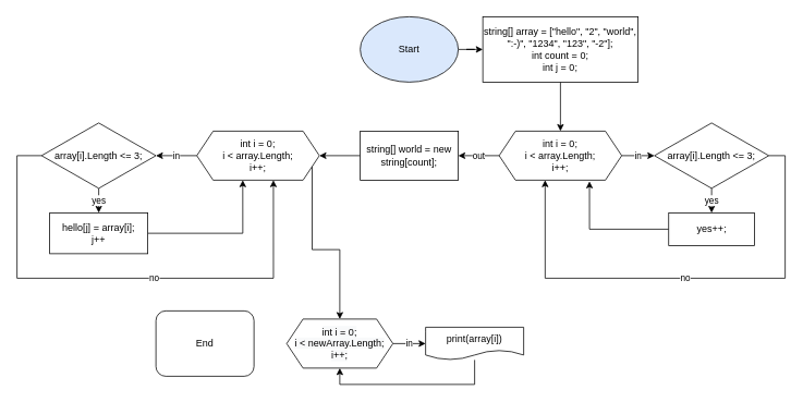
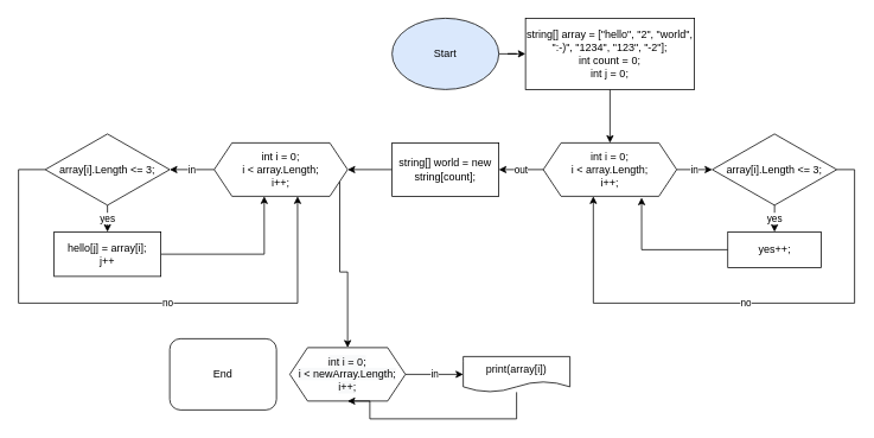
- <mxCell id="26" value="&lt;span style=&quot;color: rgb(0, 0, 0); font-family: Helvetica; font-size: 12px; font-style: normal; font-variant-ligatures: normal; font-variant-caps: normal; font-weight: 400; letter-spacing: normal; orphans: 2; text-align: center; text-indent: 0px; text-transform: none; widows: 2; word-spacing: 0px; -webkit-text-stroke-width: 0px; background-color: rgb(248, 249, 250); text-decoration-thickness: initial; text-decoration-style: initial; text-decoration-color: initial; float: none; display: inline !important;&quot;&gt;int i = 0;&lt;/span&gt;&lt;br style=&quot;color: rgb(0, 0, 0); font-family: Helvetica; font-size: 12px; font-style: normal; font-variant-ligatures: normal; font-variant-caps: normal; font-weight: 400; letter-spacing: normal; orphans: 2; text-align: center; text-indent: 0px; text-transform: none; widows: 2; word-spacing: 0px; -webkit-text-stroke-width: 0px; background-color: rgb(248, 249, 250); text-decoration-thickness: initial; text-decoration-style: initial; text-decoration-color: initial;&quot;&gt;&lt;span style=&quot;color: rgb(0, 0, 0); font-family: Helvetica; font-size: 12px; font-style: normal; font-variant-ligatures: normal; font-variant-caps: normal; font-weight: 400; letter-spacing: normal; orphans: 2; text-align: center; text-indent: 0px; text-transform: none; widows: 2; word-spacing: 0px; -webkit-text-stroke-width: 0px; background-color: rgb(248, 249, 250); text-decoration-thickness: initial; text-decoration-style: initial; text-decoration-color: initial; float: none; display: inline !important;&quot;&gt;i &amp;lt; newArray.Length;&lt;/span&gt;&lt;br style=&quot;color: rgb(0, 0, 0); font-family: Helvetica; font-size: 12px; font-style: normal; font-variant-ligatures: normal; font-variant-caps: normal; font-weight: 400; letter-spacing: normal; orphans: 2; text-align: center; text-indent: 0px; text-transform: none; widows: 2; word-spacing: 0px; -webkit-text-stroke-width: 0px; background-color: rgb(248, 249, 250); text-decoration-thickness: initial; text-decoration-style: initial; text-decoration-color: initial;&quot;&gt;&lt;span style=&quot;color: rgb(0, 0, 0); font-family: Helvetica; font-size: 12px; font-style: normal; font-variant-ligatures: normal; font-variant-caps: normal; font-weight: 400; letter-spacing: normal; orphans: 2; text-align: center; text-indent: 0px; text-transform: none; widows: 2; word-spacing: 0px; -webkit-text-stroke-width: 0px; background-color: rgb(248, 249, 250); text-decoration-thickness: initial; text-decoration-style: initial; text-decoration-color: initial; float: none; display: inline !important;&quot;&gt;i++;&lt;/span&gt;" style="shape=hexagon;perimeter=hexagonPerimeter2;whiteSpace=wrap;html=1;fixedSize=1;fontColor=#000000;" vertex="1" parent="1"><mxGeometry x="350" y="390" width="130" height="60" as="geometry" /></mxCell>
+ <mxCell id="26" value="&lt;span style=&quot;color: rgb(0, 0, 0); font-family: Helvetica; font-size: 12px; font-style: normal; font-variant-ligatures: normal; font-variant-caps: normal; font-weight: 400; letter-spacing: normal; orphans: 2; text-align: center; text-indent: 0px; text-transform: none; widows: 2; word-spacing: 0px; -webkit-text-stroke-width: 0px; background-color: rgb(248, 249, 250); text-decoration-thickness: initial; text-decoration-style: initial; text-decoration-color: initial; float: none; display: inline !important;&quot;&gt;int i = 0;&lt;/span&gt;&lt;br style=&quot;color: rgb(0, 0, 0); font-family: Helvetica; font-size: 12px; font-style: normal; font-variant-ligatures: normal; font-variant-caps: normal; font-weight: 400; letter-spacing: normal; orphans: 2; text-align: center; text-indent: 0px; text-transform: none; widows: 2; word-spacing: 0px; -webkit-text-stroke-width: 0px; background-color: rgb(248, 249, 250); text-decoration-thickness: initial; text-decoration-style: initial; text-decoration-color: initial;&quot;&gt;&lt;span style=&quot;color: rgb(0, 0, 0); font-family: Helvetica; font-size: 12px; font-style: normal; font-variant-ligatures: normal; font-variant-caps: normal; font-weight: 400; letter-spacing: normal; orphans: 2; text-align: center; text-indent: 0px; text-transform: none; widows: 2; word-spacing: 0px; -webkit-text-stroke-width: 0px; background-color: rgb(248, 249, 250); text-decoration-thickness: initial; text-decoration-style: initial; text-decoration-color: initial; float: none; display: inline !important;&quot;&gt;i &amp;lt; newArray.Length;&lt;/span&gt;&lt;br style=&quot;color: rgb(0, 0, 0); font-family: Helvetica; font-size: 12px; font-style: normal; font-variant-ligatures: normal; font-variant-caps: normal; font-weight: 400; letter-spacing: normal; orphans: 2; text-align: center; text-indent: 0px; text-transform: none; widows: 2; word-spacing: 0px; -webkit-text-stroke-width: 0px; background-color: rgb(248, 249, 250); text-decoration-thickness: initial; text-decoration-style: initial; text-decoration-color: initial;&quot;&gt;&lt;span style=&quot;color: rgb(0, 0, 0); font-family: Helvetica; font-size: 12px; font-style: normal; font-variant-ligatures: normal; font-variant-caps: normal; font-weight: 400; letter-spacing: normal; orphans: 2; text-align: center; text-indent: 0px; text-transform: none; widows: 2; word-spacing: 0px; -webkit-text-stroke-width: 0px; background-color: rgb(248, 249, 250); text-decoration-thickness: initial; text-decoration-style: initial; text-decoration-color: initial; float: none; display: inline !important;&quot;&gt;i++;&lt;/span&gt;" style="shape=hexagon;perimeter=hexagonPerimeter2;whiteSpace=wrap;html=1;fixedSize=1;fontColor=#000000;" vertex="1" parent="1"><mxGeometry x="325" y="390" width="130" height="60" as="geometry" /></mxCell>
